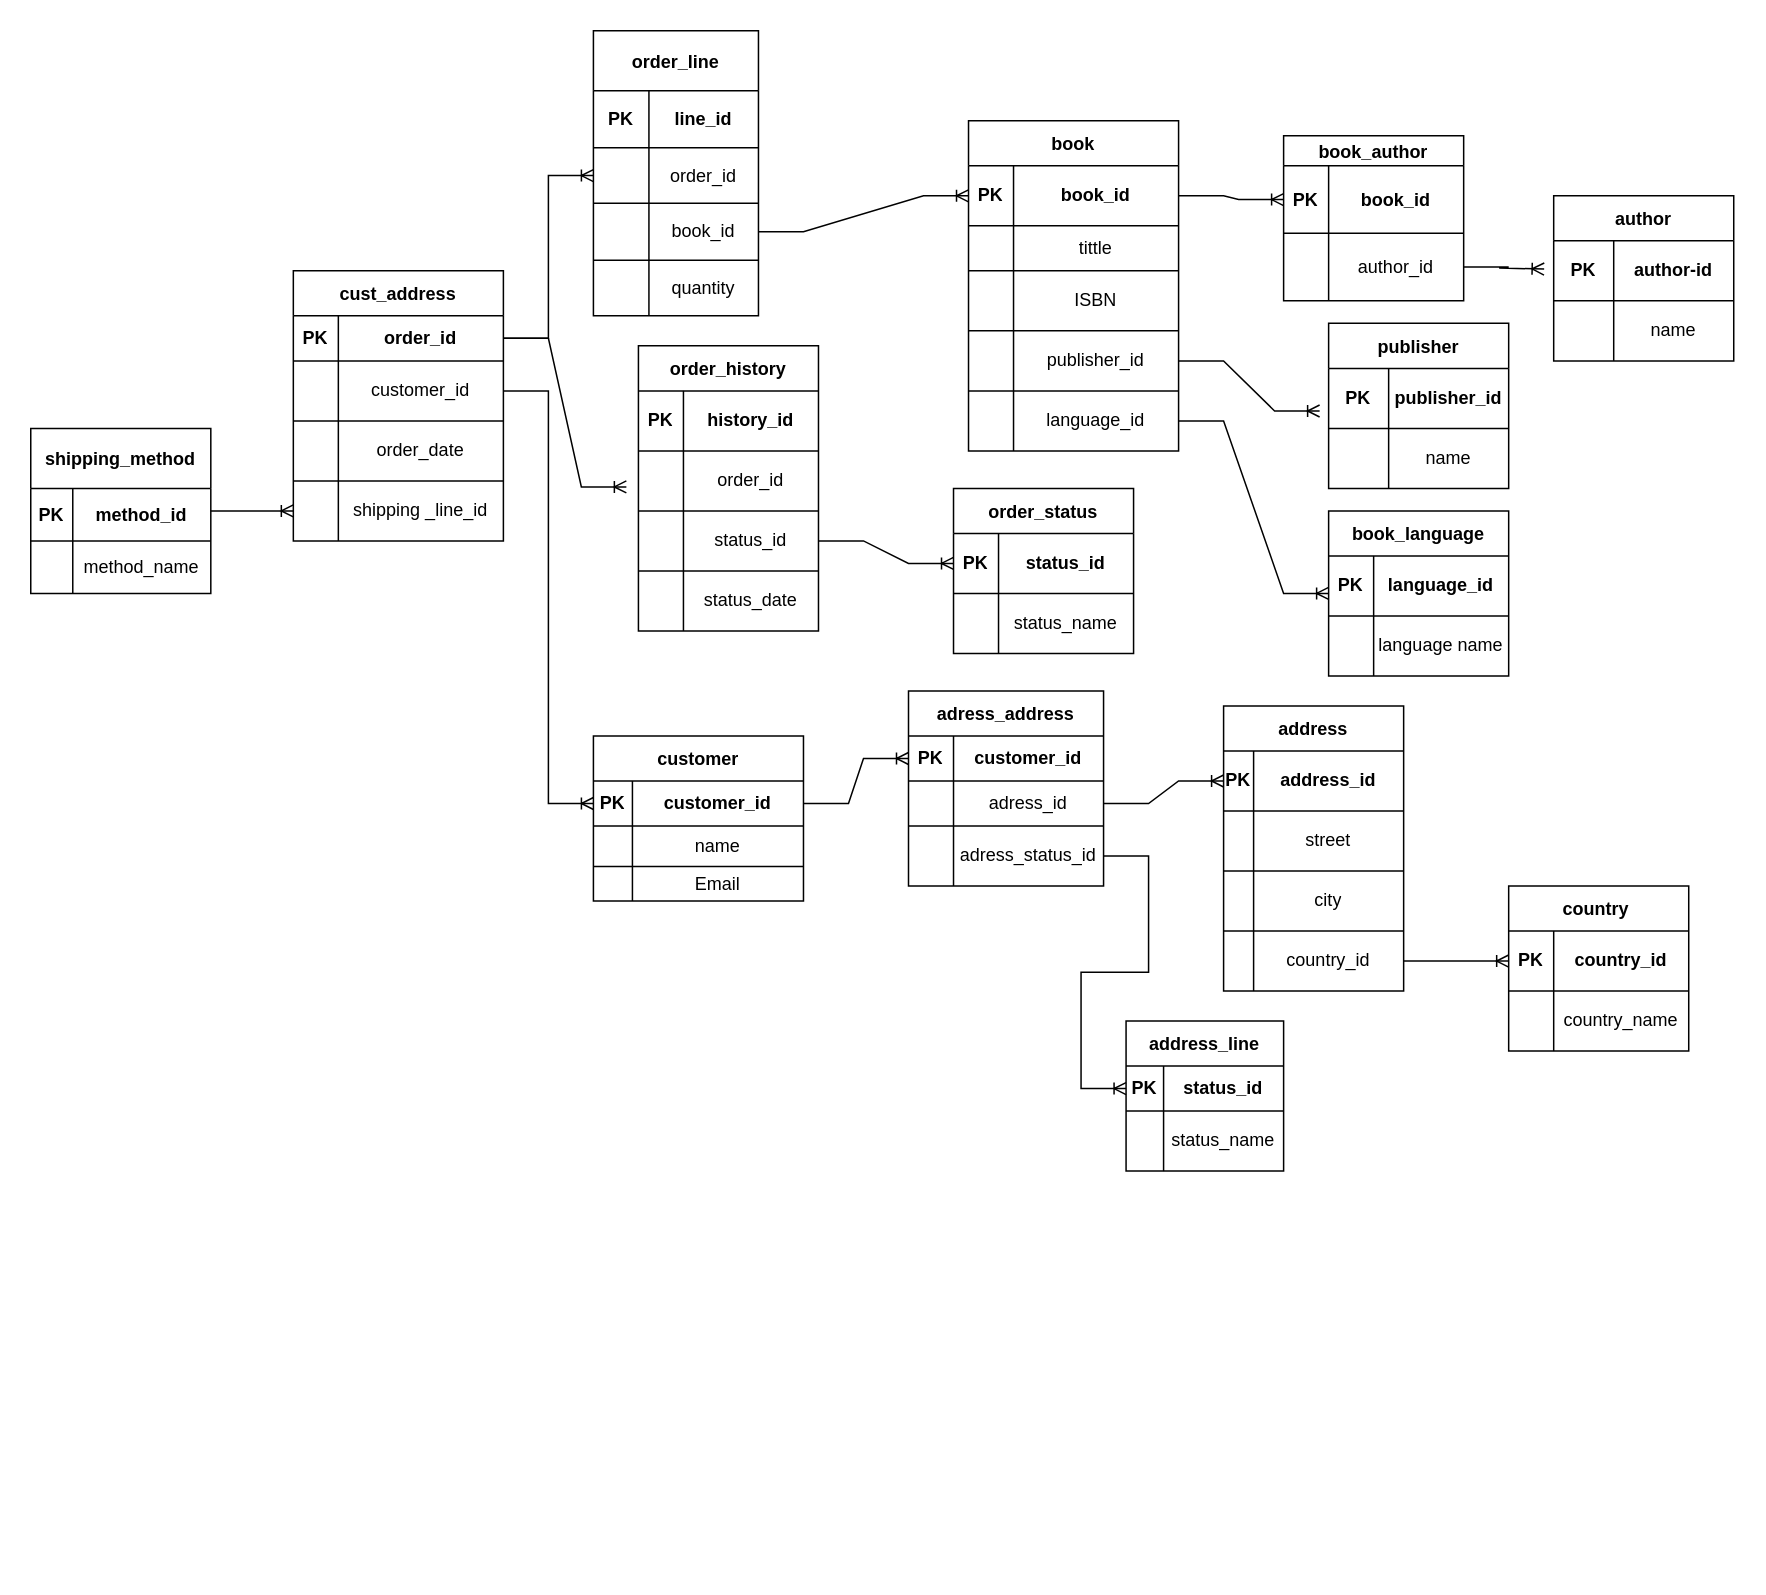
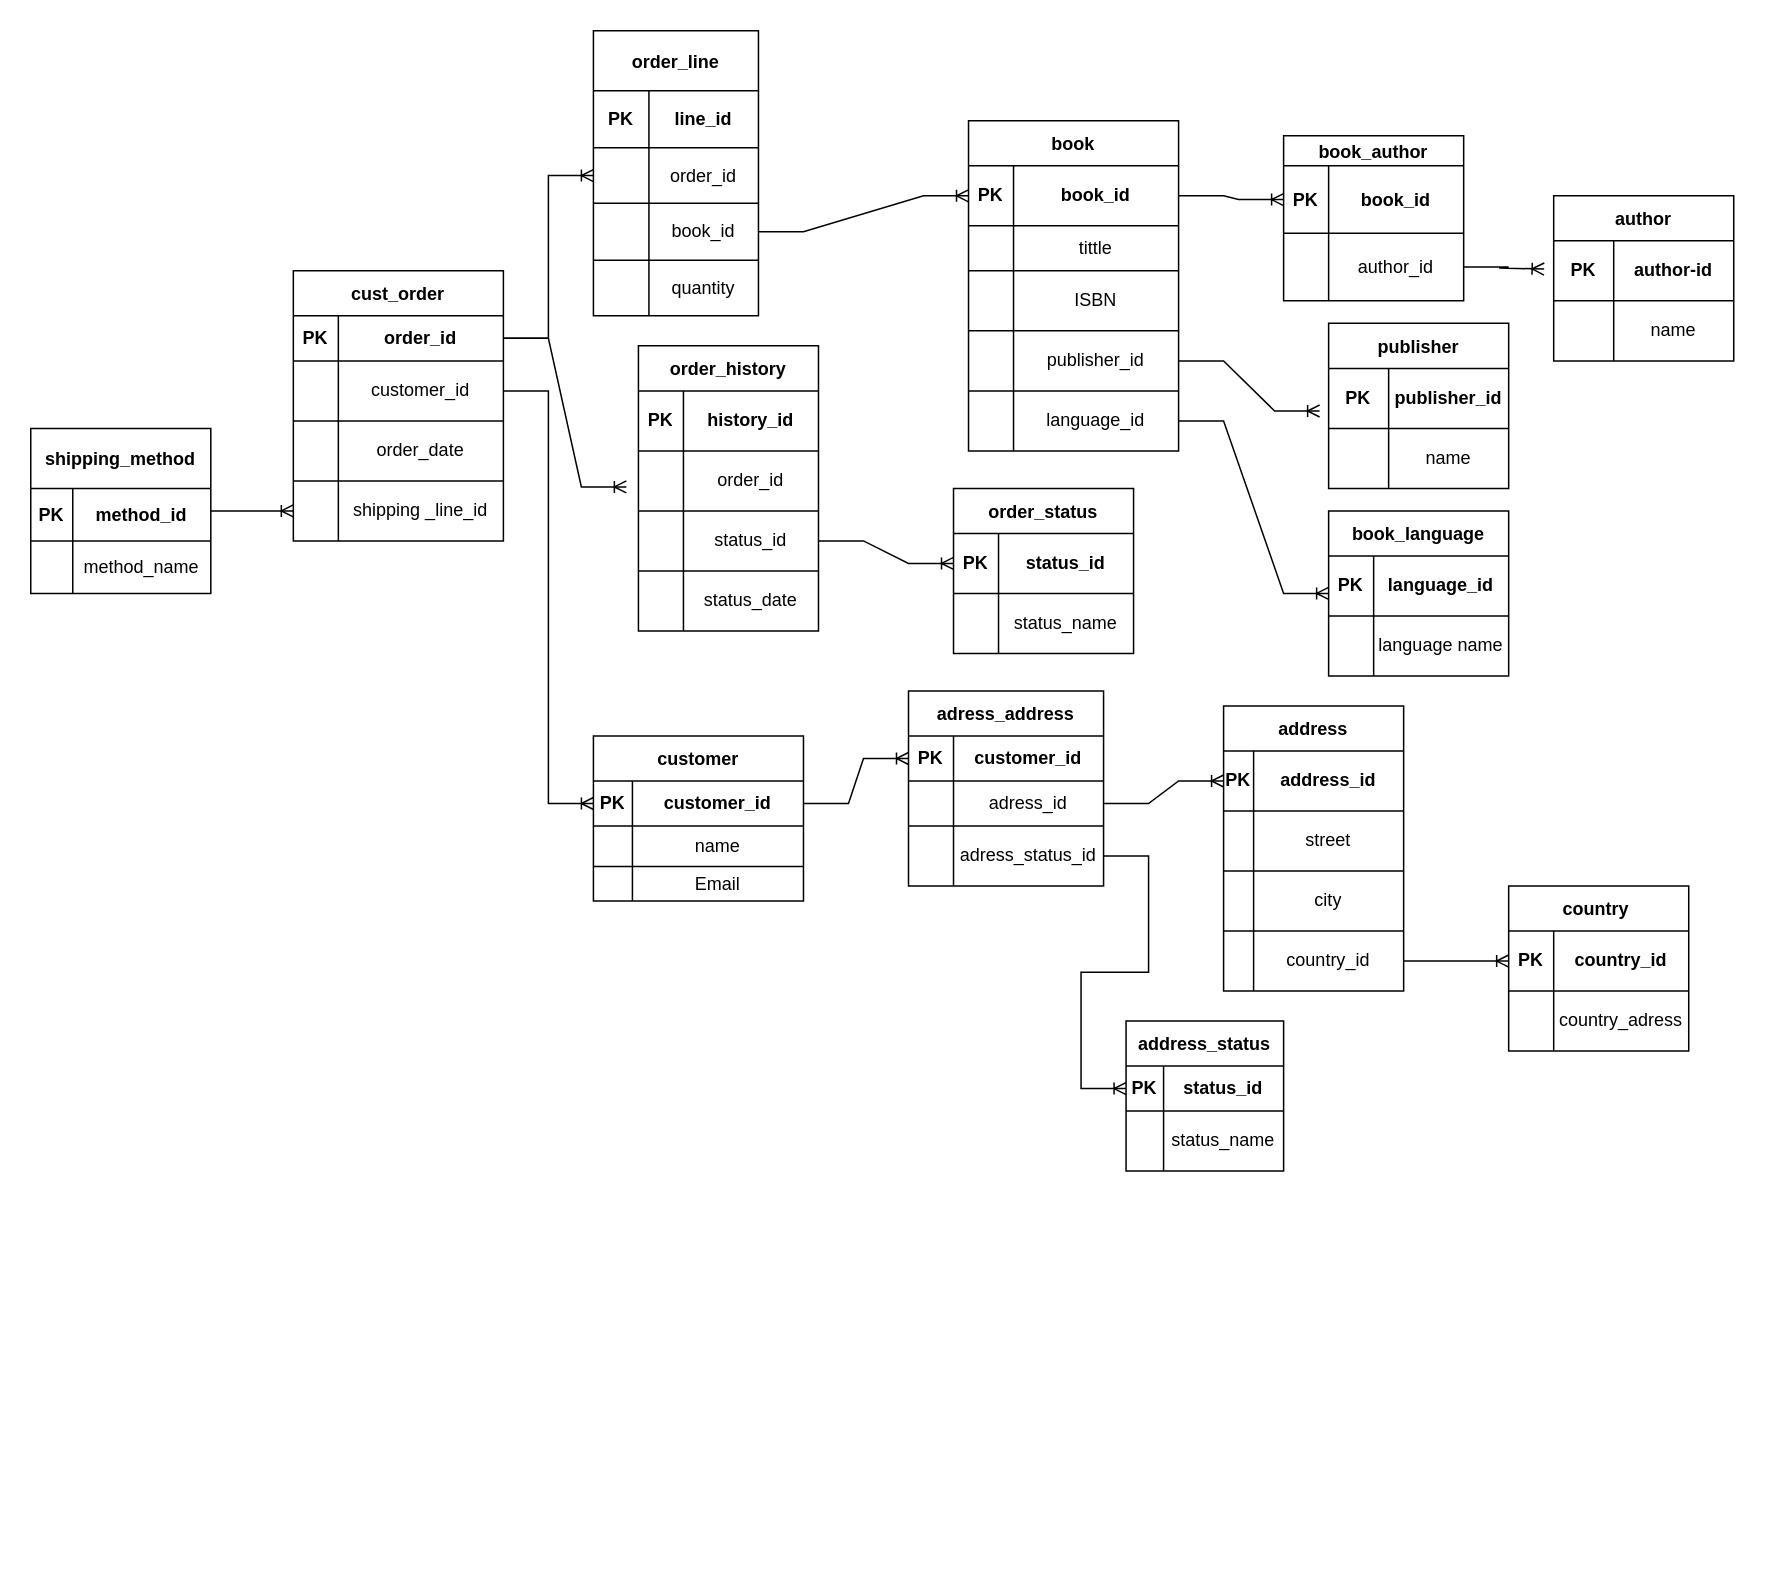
- <mxCell id="83" value="cust_address" style="shape=table;startSize=30;container=1;collapsible=0;childLayout=tableLayout;fontStyle=1" vertex="1" parent="1"><mxGeometry x="195" y="180" width="140" height="180" as="geometry" /></mxCell>
+ <mxCell id="83" value="cust_order" style="shape=table;startSize=30;container=1;collapsible=0;childLayout=tableLayout;fontStyle=1" vertex="1" parent="1"><mxGeometry x="195" y="180" width="140" height="180" as="geometry" /></mxCell>
- <mxCell id="82" value="country_name" style="shape=partialRectangle;html=1;whiteSpace=wrap;connectable=0;strokeColor=inherit;overflow=hidden;fillColor=none;top=0;left=0;bottom=0;right=0;pointerEvents=1;" vertex="1" parent="80"><mxGeometry x="30" width="90" height="40" as="geometry"><mxRectangle width="90" height="40" as="alternateBounds" /></mxGeometry></mxCell>
+ <mxCell id="82" value="country_adress" style="shape=partialRectangle;html=1;whiteSpace=wrap;connectable=0;strokeColor=inherit;overflow=hidden;fillColor=none;top=0;left=0;bottom=0;right=0;pointerEvents=1;" vertex="1" parent="80"><mxGeometry x="30" width="90" height="40" as="geometry"><mxRectangle width="90" height="40" as="alternateBounds" /></mxGeometry></mxCell>
- <mxCell id="56" value="address_line" style="shape=table;startSize=30;container=1;collapsible=0;childLayout=tableLayout;fontStyle=1" vertex="1" parent="1"><mxGeometry x="750" y="680" width="105" height="100" as="geometry" /></mxCell>
+ <mxCell id="56" value="address_status" style="shape=table;startSize=30;container=1;collapsible=0;childLayout=tableLayout;fontStyle=1" vertex="1" parent="1"><mxGeometry x="750" y="680" width="105" height="100" as="geometry" /></mxCell>
